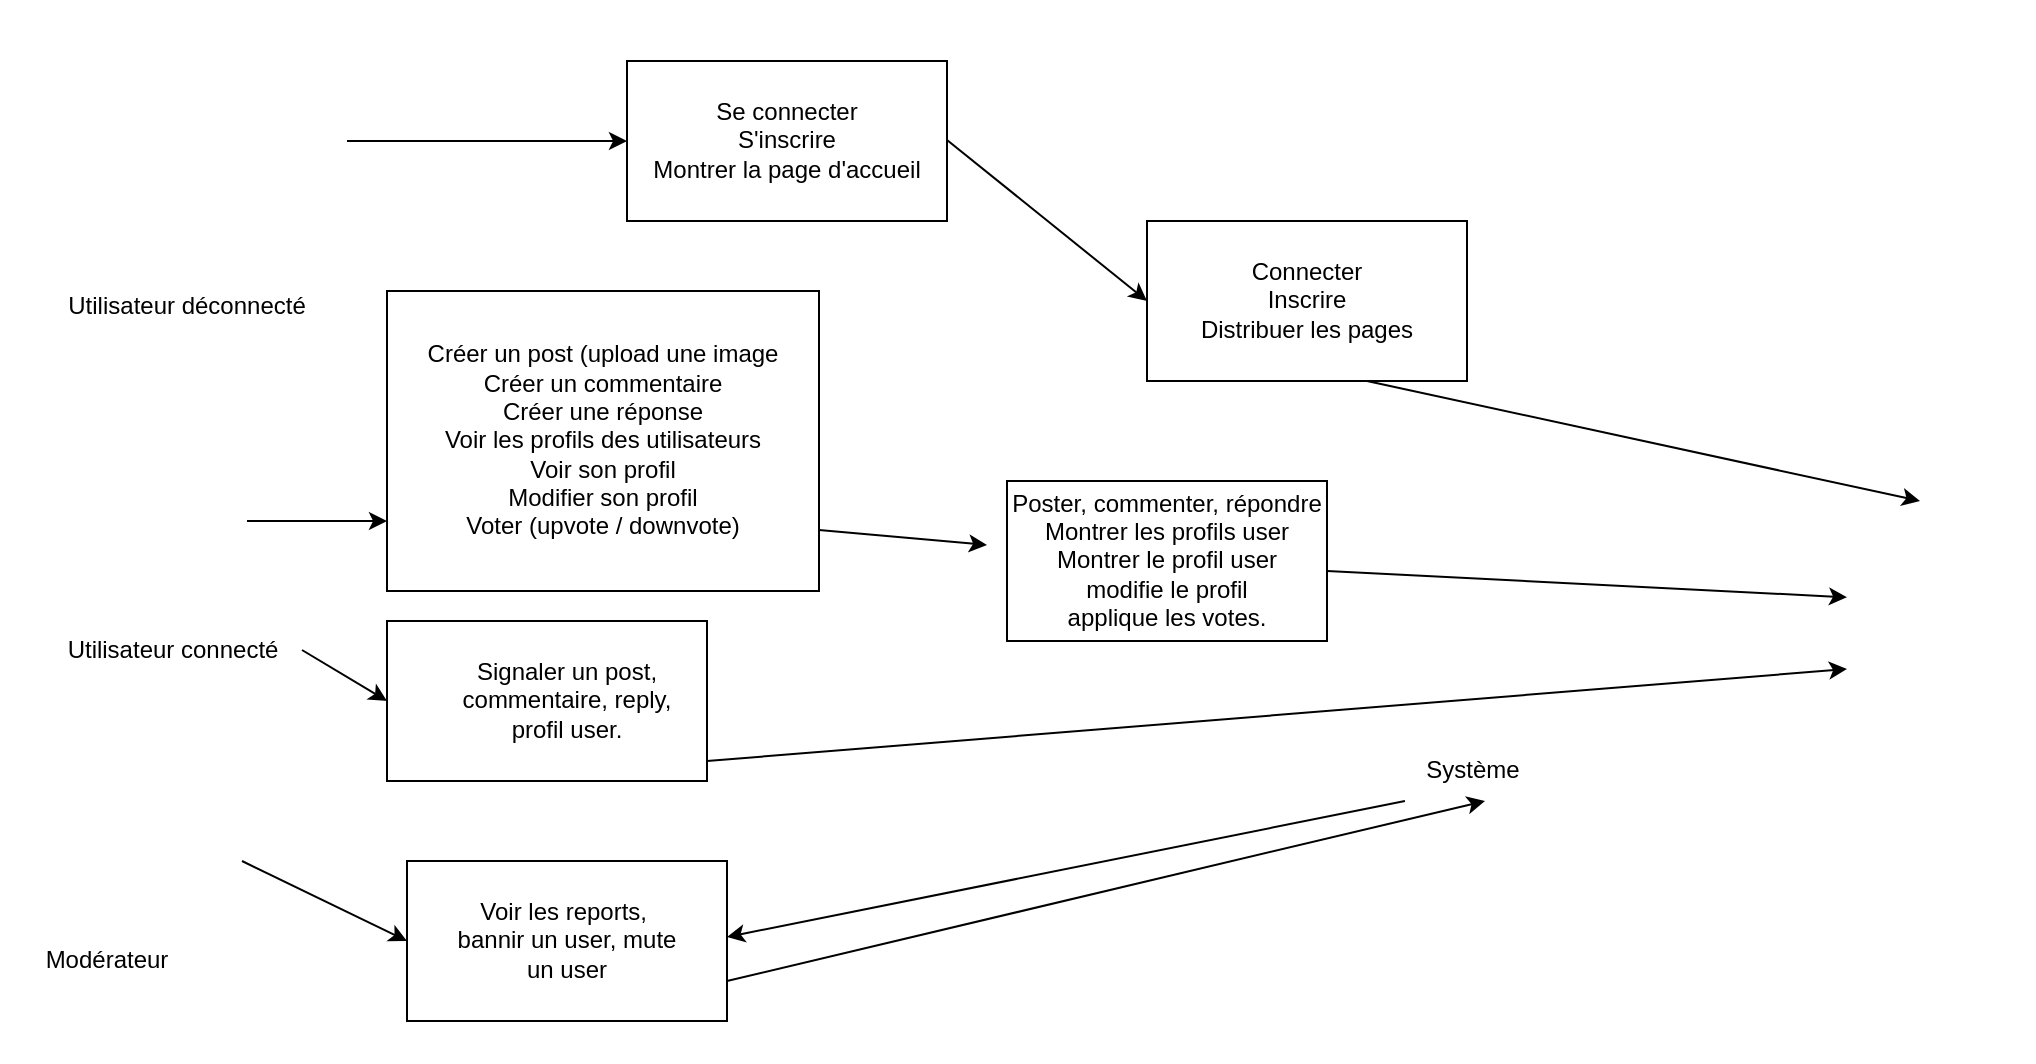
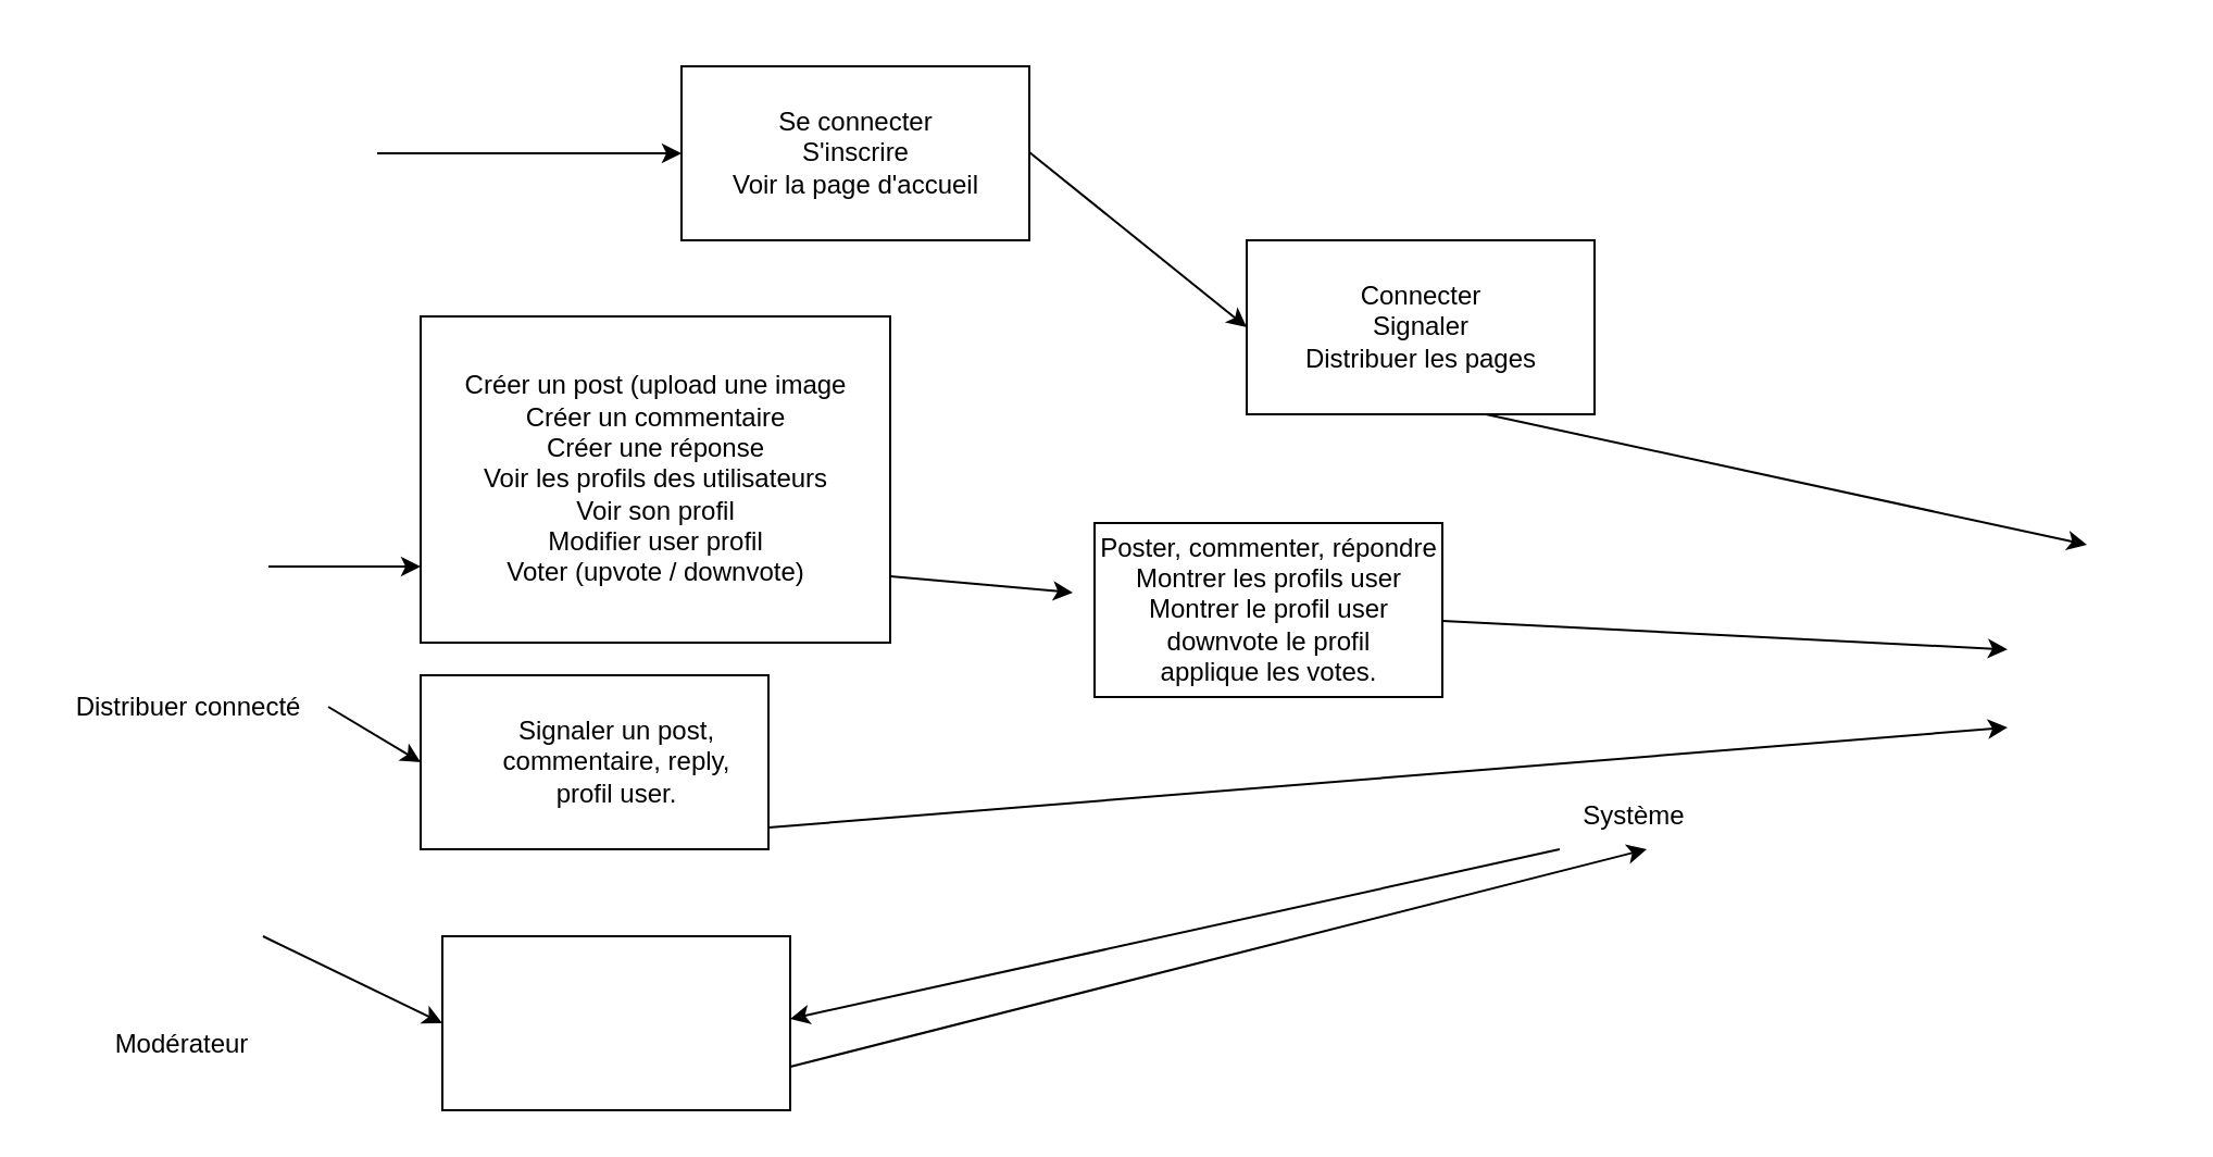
- <mxCell id="10" value="Se connecter&lt;br&gt;S'inscrire&lt;br&gt;Montrer la page d'accueil" style="text;html=1;align=center;verticalAlign=middle;resizable=0;points=[];autosize=1;strokeColor=none;fillColor=none;" vertex="1" parent="8"><mxGeometry x="10" y="10" width="140" height="60" as="geometry" /></mxCell>
+ <mxCell id="10" value="Se connecter&lt;br&gt;S'inscrire&lt;br&gt;Voir la page d'accueil" style="text;html=1;align=center;verticalAlign=middle;resizable=0;points=[];autosize=1;strokeColor=none;fillColor=none;" vertex="1" parent="8"><mxGeometry x="10" y="10" width="140" height="60" as="geometry" /></mxCell>
- <mxCell id="17" value="Connecter&lt;br&gt;Inscrire&lt;br&gt;Distribuer les pages" style="text;html=1;align=center;verticalAlign=middle;resizable=0;points=[];autosize=1;strokeColor=none;fillColor=none;" vertex="1" parent="15"><mxGeometry x="15" y="10" width="130" height="60" as="geometry" /></mxCell>
+ <mxCell id="17" value="Connecter&lt;br&gt;Signaler&lt;br&gt;Distribuer les pages" style="text;html=1;align=center;verticalAlign=middle;resizable=0;points=[];autosize=1;strokeColor=none;fillColor=none;" vertex="1" parent="15"><mxGeometry x="15" y="10" width="130" height="60" as="geometry" /></mxCell>
- <mxCell id="5" value="Utilisateur déconnecté" style="text;html=1;align=center;verticalAlign=middle;resizable=0;points=[];autosize=1;strokeColor=none;fillColor=none;" vertex="1" parent="1"><mxGeometry x="23" y="138" width="140" height="30" as="geometry" /></mxCell>
- <mxCell id="21" value="Créer un post (upload une image&lt;br&gt;Créer un commentaire&lt;br&gt;Créer une réponse&lt;br&gt;Voir les profils des utilisateurs&lt;br&gt;Voir son profil&lt;br&gt;Modifier son profil&lt;br&gt;Voter (upvote / downvote)" style="text;html=1;align=center;verticalAlign=middle;resizable=0;points=[];autosize=1;strokeColor=none;fillColor=none;" vertex="1" parent="19"><mxGeometry x="8" y="20" width="200" height="110" as="geometry" /></mxCell>
+ <mxCell id="21" value="Créer un post (upload une image&lt;br&gt;Créer un commentaire&lt;br&gt;Créer une réponse&lt;br&gt;Voir les profils des utilisateurs&lt;br&gt;Voir son profil&lt;br&gt;Modifier user profil&lt;br&gt;Voter (upvote / downvote)" style="text;html=1;align=center;verticalAlign=middle;resizable=0;points=[];autosize=1;strokeColor=none;fillColor=none;" vertex="1" parent="19"><mxGeometry x="8" y="20" width="200" height="110" as="geometry" /></mxCell>
- <mxCell id="26" value="Poster, commenter, répondre&lt;br&gt;Montrer les profils user&lt;br&gt;Montrer le profil user&lt;br&gt;modifie le profil&lt;br&gt;applique les votes." style="text;html=1;align=center;verticalAlign=middle;resizable=0;points=[];autosize=1;strokeColor=none;fillColor=none;" vertex="1" parent="24"><mxGeometry x="-10" y="-5" width="180" height="90" as="geometry" /></mxCell>
+ <mxCell id="26" value="Poster, commenter, répondre&lt;br&gt;Montrer les profils user&lt;br&gt;Montrer le profil user&lt;br&gt;downvote le profil&lt;br&gt;applique les votes." style="text;html=1;align=center;verticalAlign=middle;resizable=0;points=[];autosize=1;strokeColor=none;fillColor=none;" vertex="1" parent="24"><mxGeometry x="-10" y="-5" width="180" height="90" as="geometry" /></mxCell>
- <mxCell id="6" value="Utilisateur connecté" style="text;html=1;align=center;verticalAlign=middle;resizable=0;points=[];autosize=1;strokeColor=none;fillColor=none;" vertex="1" parent="1"><mxGeometry x="20.5" y="310" width="130" height="30" as="geometry" /></mxCell>
+ <mxCell id="6" value="Distribuer connecté" style="text;html=1;align=center;verticalAlign=middle;resizable=0;points=[];autosize=1;strokeColor=none;fillColor=none;" vertex="1" parent="1"><mxGeometry x="20.5" y="310" width="130" height="30" as="geometry" /></mxCell>
- <mxCell id="12" value="Système" style="text;html=1;align=center;verticalAlign=middle;resizable=0;points=[];autosize=1;strokeColor=none;fillColor=none;" vertex="1" parent="1"><mxGeometry x="701" y="370" width="70" height="30" as="geometry" /></mxCell>
+ <mxCell id="12" value="Système" style="text;html=1;align=center;verticalAlign=middle;resizable=0;points=[];autosize=1;strokeColor=none;fillColor=none;" vertex="1" parent="1"><mxGeometry x="716" y="360" width="70" height="30" as="geometry" /></mxCell>
- <mxCell id="35" value="Voir les reports,&amp;nbsp;&lt;br&gt;bannir un user, mute&lt;br&gt;un user" style="text;html=1;align=center;verticalAlign=middle;resizable=0;points=[];autosize=1;strokeColor=none;fillColor=none;" vertex="1" parent="33"><mxGeometry x="15" y="10" width="130" height="60" as="geometry" /></mxCell>
- <mxCell id="7" value="Modérateur" style="text;html=1;align=center;verticalAlign=middle;resizable=0;points=[];autosize=1;strokeColor=none;fillColor=none;" vertex="1" parent="1"><mxGeometry x="13" y="465" width="80" height="30" as="geometry" /></mxCell>
+ <mxCell id="7" value="Modérateur" style="text;html=1;align=center;verticalAlign=middle;resizable=0;points=[];autosize=1;strokeColor=none;fillColor=none;" vertex="1" parent="1"><mxGeometry x="43" y="465" width="80" height="30" as="geometry" /></mxCell>
